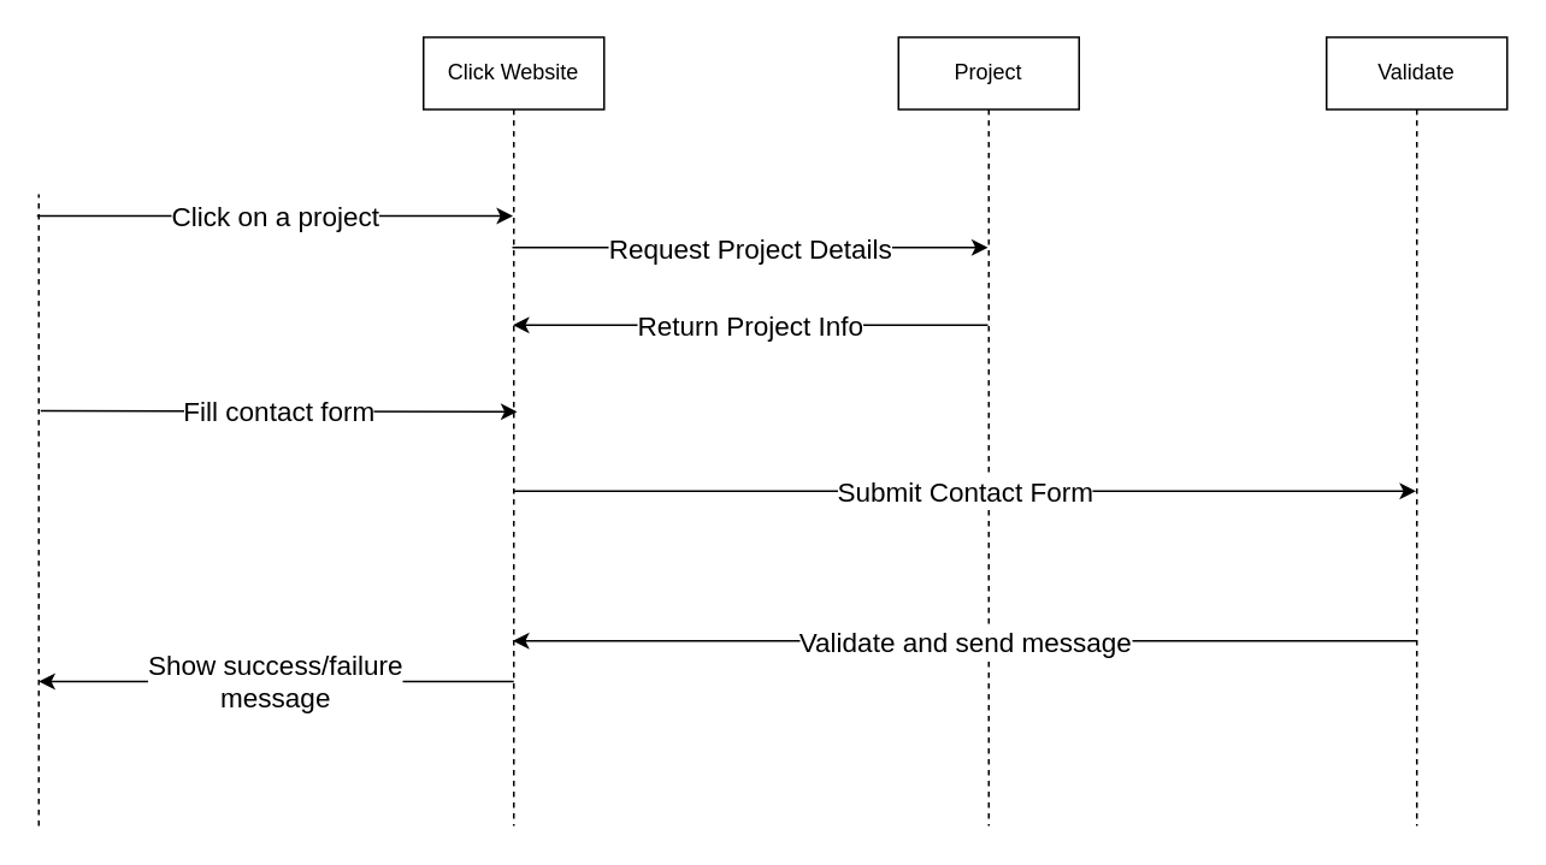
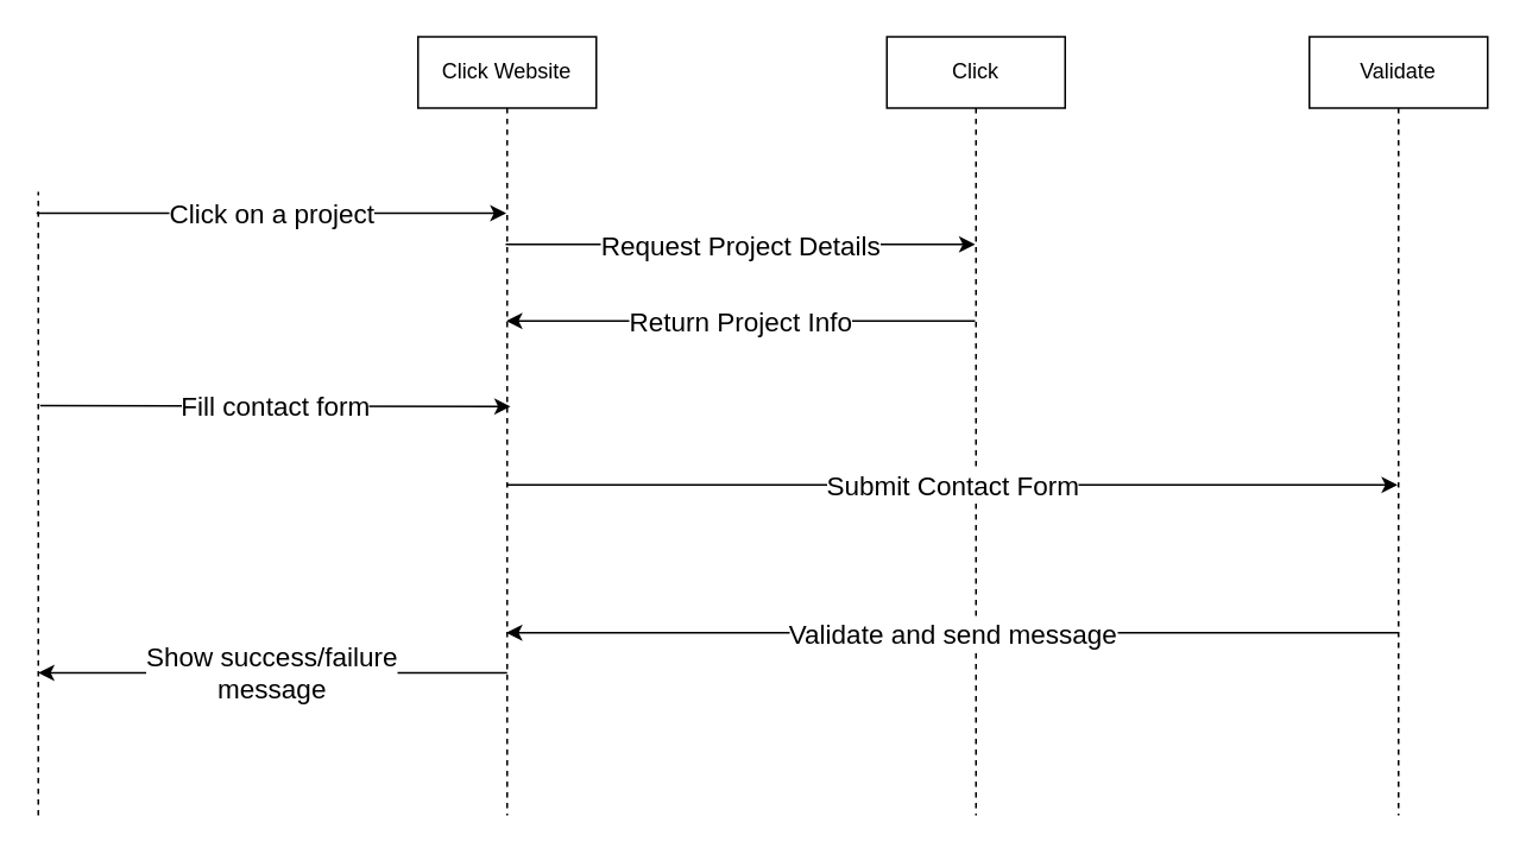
- <mxCell id="3" value="Project" style="shape=umlLifeline;perimeter=lifelinePerimeter;whiteSpace=wrap;html=1;container=1;dropTarget=0;collapsible=0;recursiveResize=0;outlineConnect=0;portConstraint=eastwest;newEdgeStyle={&quot;edgeStyle&quot;:&quot;elbowEdgeStyle&quot;,&quot;elbow&quot;:&quot;vertical&quot;,&quot;curved&quot;:0,&quot;rounded&quot;:0};" vertex="1" parent="1"><mxGeometry x="497" y="20" width="100" height="437" as="geometry" /></mxCell>
+ <mxCell id="3" value="Click" style="shape=umlLifeline;perimeter=lifelinePerimeter;whiteSpace=wrap;html=1;container=1;dropTarget=0;collapsible=0;recursiveResize=0;outlineConnect=0;portConstraint=eastwest;newEdgeStyle={&quot;edgeStyle&quot;:&quot;elbowEdgeStyle&quot;,&quot;elbow&quot;:&quot;vertical&quot;,&quot;curved&quot;:0,&quot;rounded&quot;:0};" vertex="1" parent="1"><mxGeometry x="497" y="20" width="100" height="437" as="geometry" /></mxCell>
